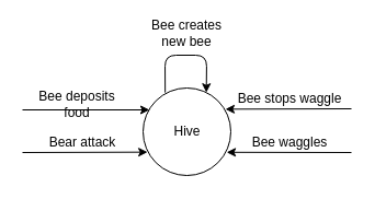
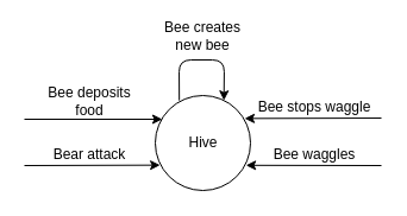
- <mxCell id="5" value="Bee deposits food" style="text;html=1;strokeColor=none;fillColor=none;align=center;verticalAlign=middle;whiteSpace=wrap;rounded=0;" parent="1" vertex="1"><mxGeometry x="30" y="80" width="80" height="30" as="geometry" /></mxCell>
+ <mxCell id="5" value="Bee deposits food" style="text;html=1;strokeColor=none;fillColor=none;align=center;verticalAlign=middle;whiteSpace=wrap;rounded=0;" parent="1" vertex="1"><mxGeometry x="35" y="70" width="80" height="30" as="geometry" /></mxCell>
